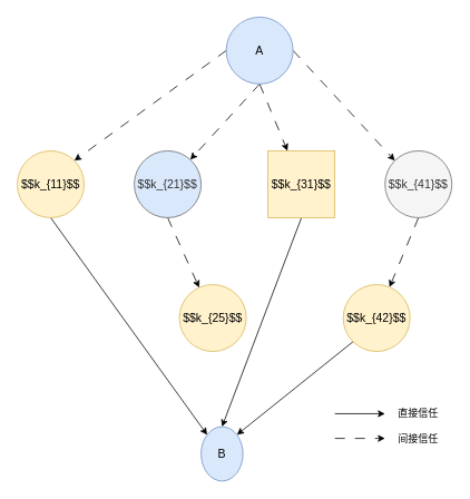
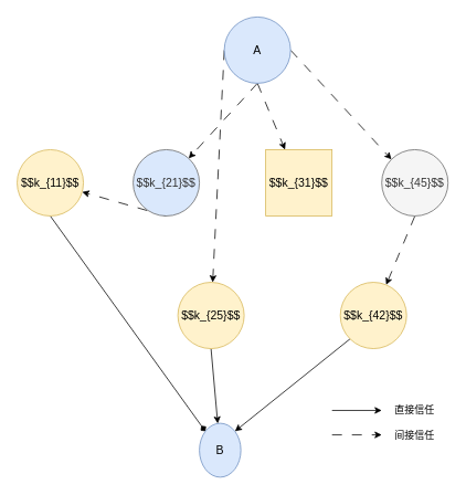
- <mxCell id="2" style="rounded=0;orthogonalLoop=1;jettySize=auto;html=1;exitX=0;exitY=0.5;exitDx=0;exitDy=0;entryX=1;entryY=0;entryDx=0;entryDy=0;dashed=1;dashPattern=12 12;" parent="1" source="6" target="8" edge="1"><mxGeometry relative="1" as="geometry" /></mxCell>
+ <mxCell id="2" style="rounded=0;orthogonalLoop=1;jettySize=auto;html=1;exitX=0;exitY=0.5;exitDx=0;exitDy=0;dashed=1;dashPattern=12 12;" parent="1" source="6" target="17" edge="1"><mxGeometry relative="1" as="geometry" /></mxCell>
- <mxCell id="14" value="&lt;font style=&quot;font-size: 14px;&quot;&gt;$$k_{41}$$&lt;/font&gt;" style="ellipse;whiteSpace=wrap;html=1;aspect=fixed;fillColor=#f5f5f5;fontColor=#333333;strokeColor=#666666;" parent="1" vertex="1"><mxGeometry x="460" y="180" width="80" height="80" as="geometry" /></mxCell>
+ <mxCell id="14" value="&lt;font style=&quot;font-size: 14px;&quot;&gt;$$k_{45}$$&lt;/font&gt;" style="ellipse;whiteSpace=wrap;html=1;aspect=fixed;fillColor=#f5f5f5;fontColor=#333333;strokeColor=#666666;" parent="1" vertex="1"><mxGeometry x="460" y="180" width="80" height="80" as="geometry" /></mxCell>
- <mxCell id="9" style="rounded=0;orthogonalLoop=1;jettySize=auto;html=1;exitX=0.5;exitY=1;exitDx=0;exitDy=0;dashed=1;dashPattern=12 12;" parent="1" source="10" target="17" edge="1"><mxGeometry relative="1" as="geometry" /></mxCell>
+ <mxCell id="9" style="rounded=0;orthogonalLoop=1;jettySize=auto;html=1;exitX=0.5;exitY=1;exitDx=0;exitDy=0;dashed=1;dashPattern=12 12;" parent="1" source="10" target="8" edge="1"><mxGeometry relative="1" as="geometry" /></mxCell>
- <mxCell id="11" style="rounded=0;orthogonalLoop=1;jettySize=auto;html=1;exitX=0.5;exitY=1;exitDx=0;exitDy=0;entryX=0.5;entryY=0;entryDx=0;entryDy=0;" parent="1" source="12" target="15" edge="1"><mxGeometry relative="1" as="geometry" /></mxCell>
+ <mxCell id="16" style="rounded=0;orthogonalLoop=1;jettySize=auto;html=1;exitX=0.5;exitY=1;exitDx=0;exitDy=0;" parent="1" source="17" target="15" edge="1"><mxGeometry relative="1" as="geometry" /></mxCell>
- <mxCell id="7" style="rounded=0;orthogonalLoop=1;jettySize=auto;html=1;exitX=0.5;exitY=1;exitDx=0;exitDy=0;entryX=0;entryY=0;entryDx=0;entryDy=0;" parent="1" source="8" target="15" edge="1"><mxGeometry relative="1" as="geometry" /></mxCell>
+ <mxCell id="7" style="rounded=0;orthogonalLoop=1;jettySize=auto;html=1;exitX=0.5;exitY=1;exitDx=0;exitDy=0;entryX=0;entryY=0;entryDx=0;entryDy=0;endArrow=diamond;" parent="1" source="8" target="15" edge="1"><mxGeometry relative="1" as="geometry" /></mxCell>
